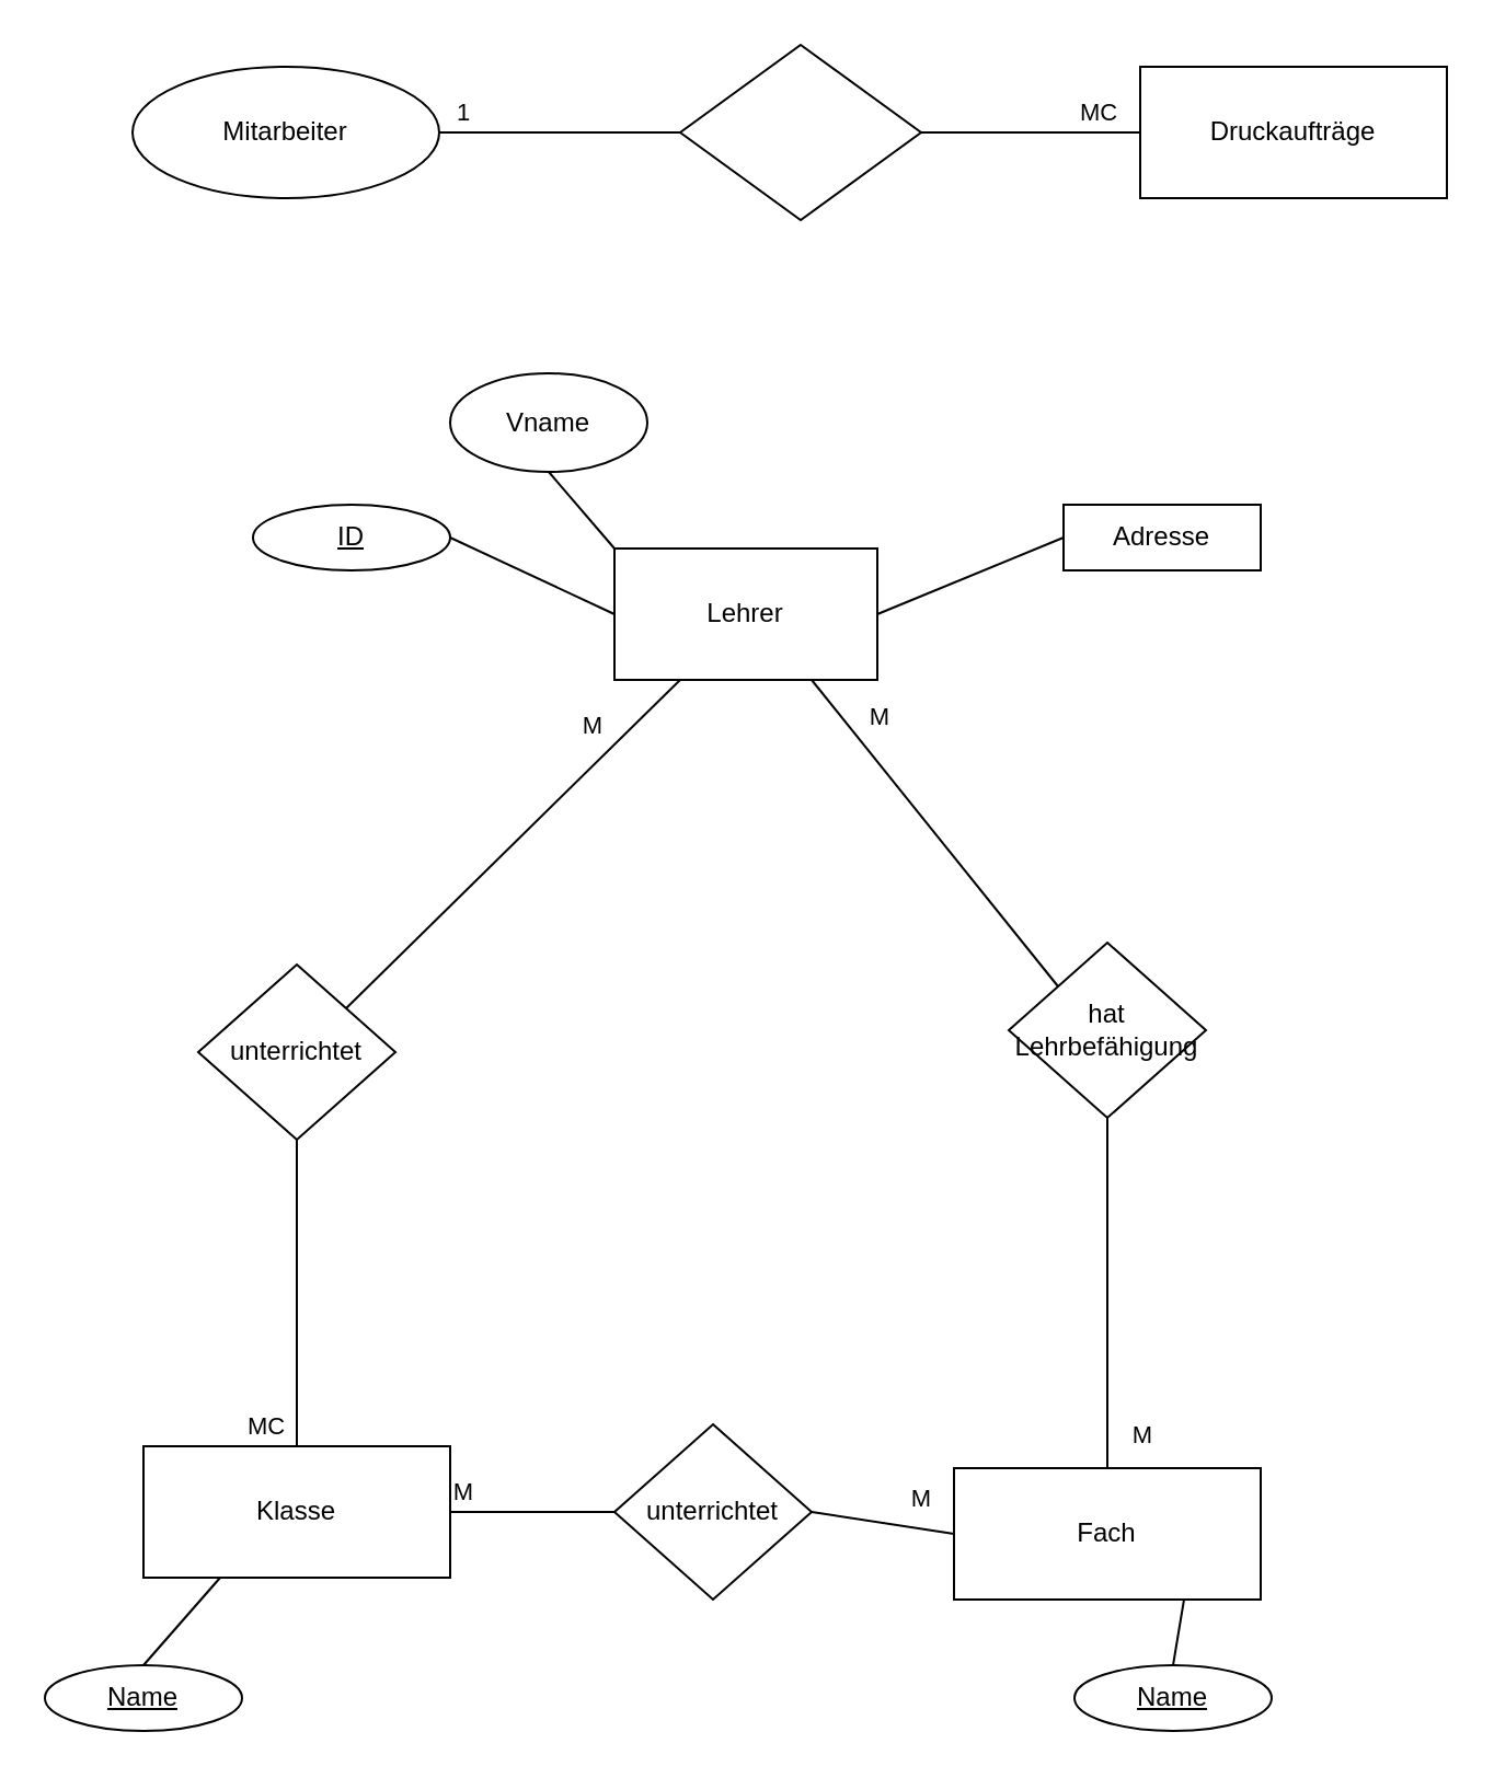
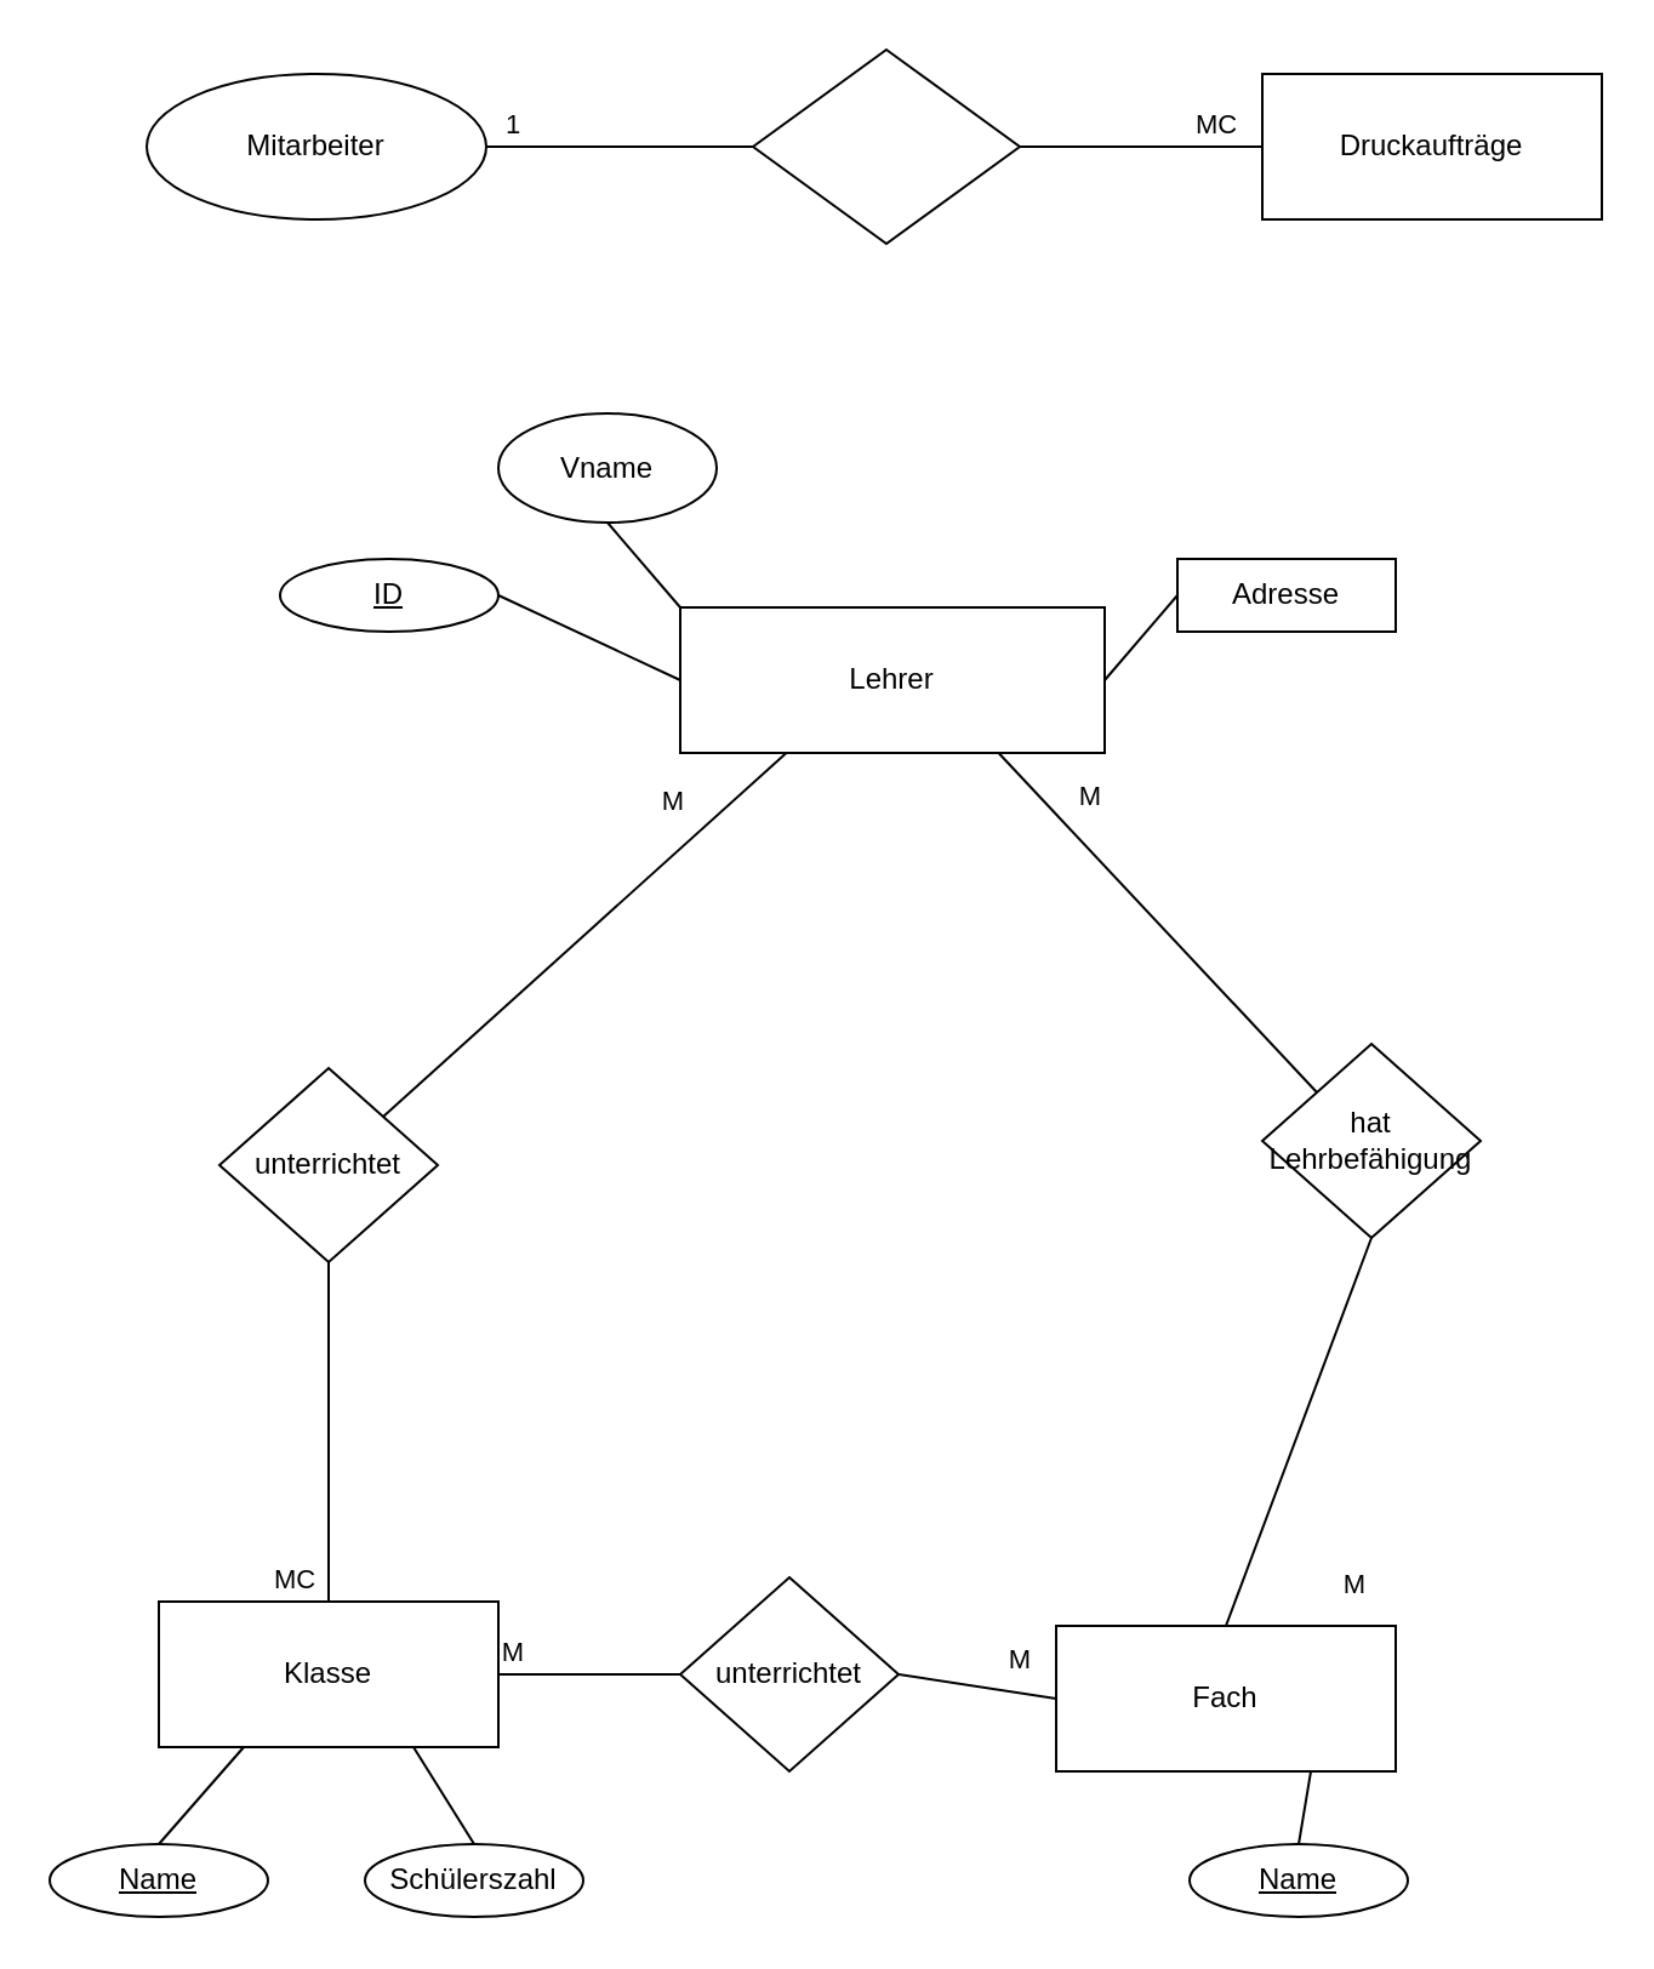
- <mxCell id="9" value="Lehrer" style="rounded=0;whiteSpace=wrap;html=1;" vertex="1" parent="1"><mxGeometry x="280" y="250" width="120" height="60" as="geometry" /></mxCell>
+ <mxCell id="9" value="Lehrer" style="rounded=0;whiteSpace=wrap;html=1;" vertex="1" parent="1"><mxGeometry x="280" y="250" width="175" height="60" as="geometry" /></mxCell>
- <mxCell id="17" value="hat Lehrbefähigung" style="rhombus;whiteSpace=wrap;html=1;" vertex="1" parent="1"><mxGeometry x="460" y="430" width="90" height="80" as="geometry" /></mxCell>
+ <mxCell id="17" value="hat Lehrbefähigung" style="rhombus;whiteSpace=wrap;html=1;" vertex="1" parent="1"><mxGeometry x="520" y="430" width="90" height="80" as="geometry" /></mxCell>
+ <mxCell id="37" value="" style="endArrow=none;html=1;rounded=0;entryX=0.75;entryY=1;entryDx=0;entryDy=0;exitX=0.5;exitY=0;exitDx=0;exitDy=0;" edge="1" parent="1" source="35" target="10"><mxGeometry width="50" height="50" relative="1" as="geometry"><mxPoint x="132.5" y="780" as="sourcePoint" /><mxPoint x="137.5" y="740" as="targetPoint" /></mxGeometry></mxCell>
+ <mxCell id="35" value="Schülerszahl" style="ellipse;whiteSpace=wrap;html=1;" vertex="1" parent="1"><mxGeometry x="150" y="760" width="90" height="30" as="geometry" /></mxCell>
